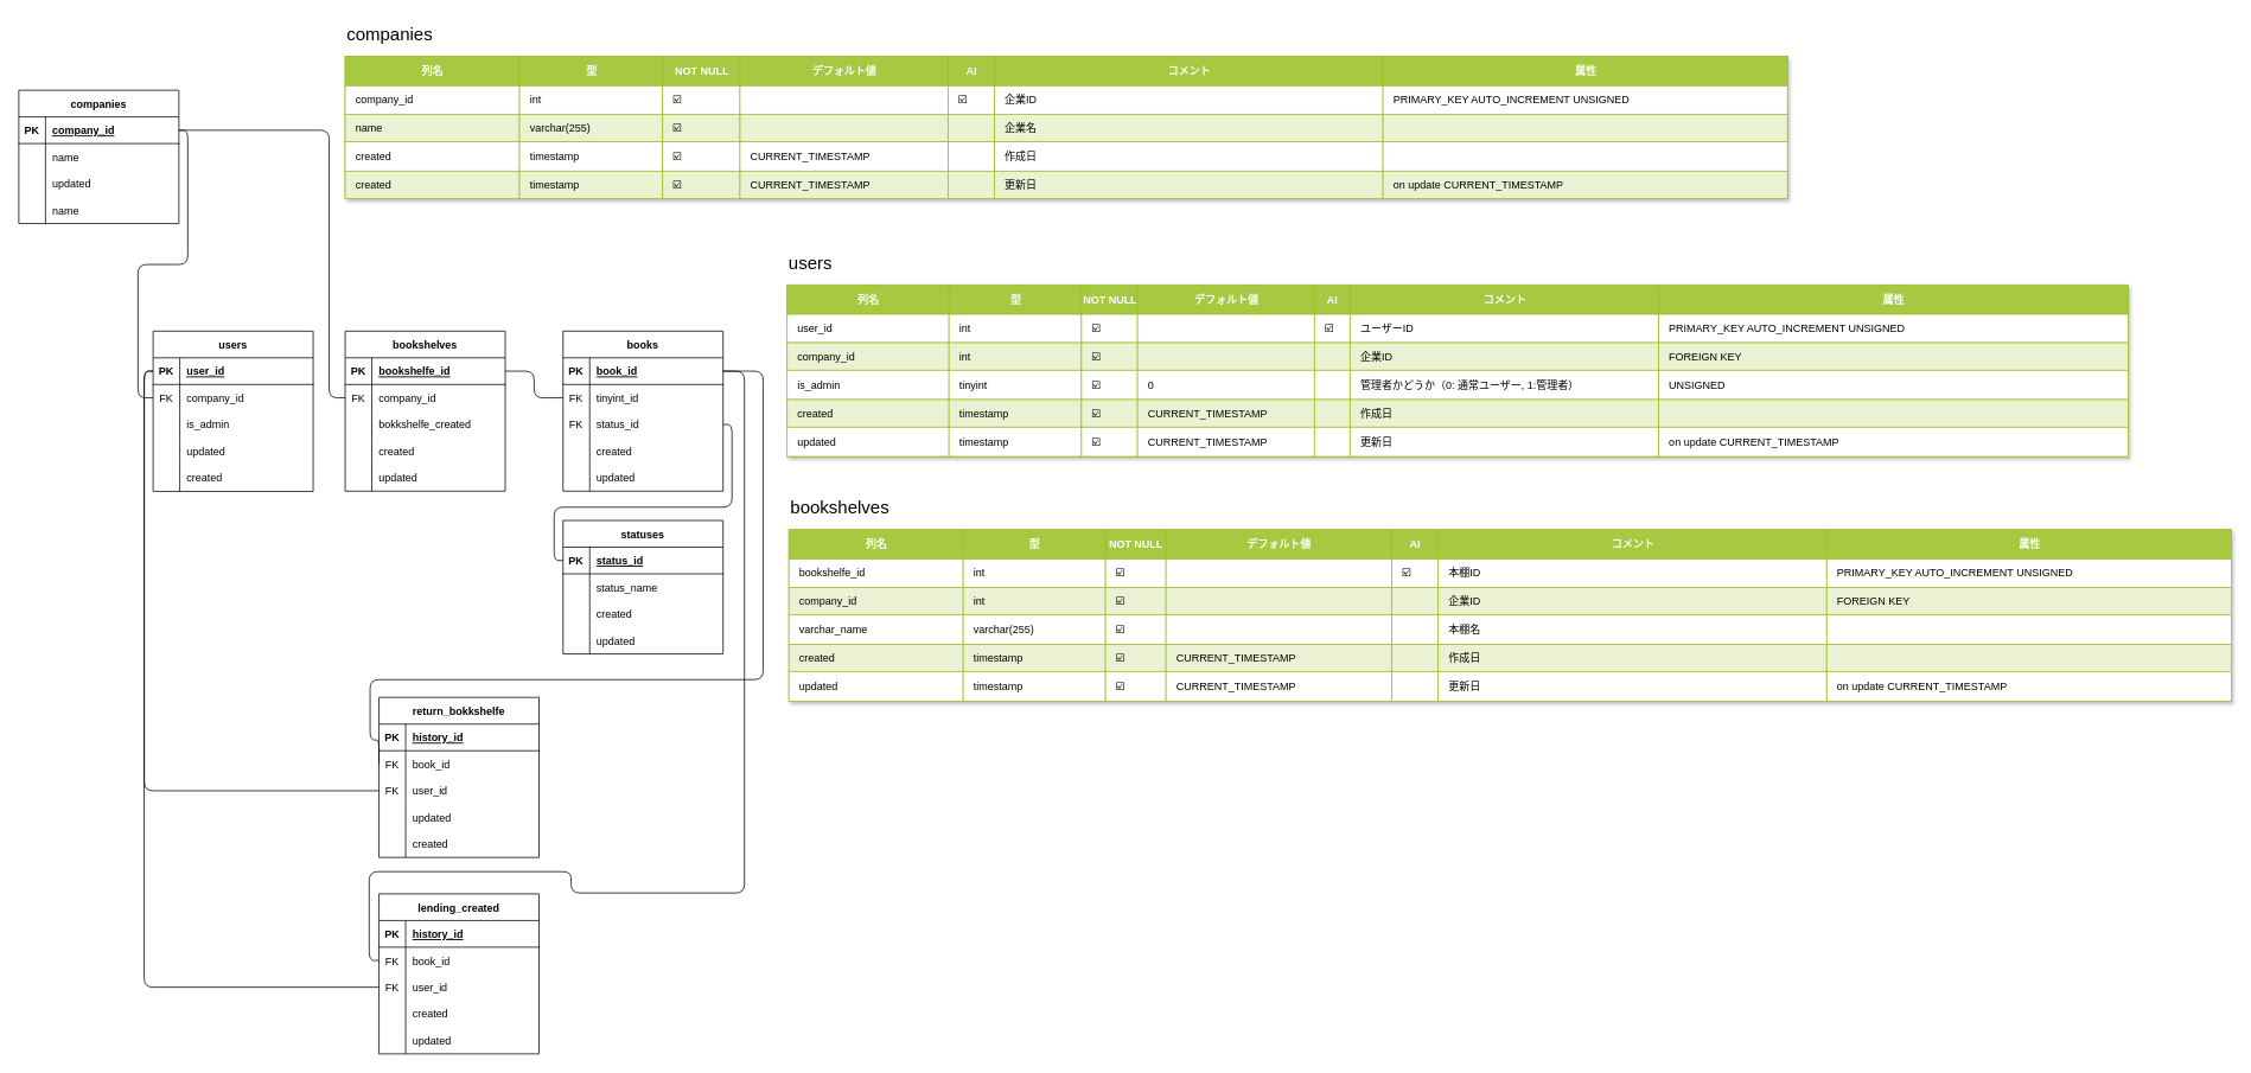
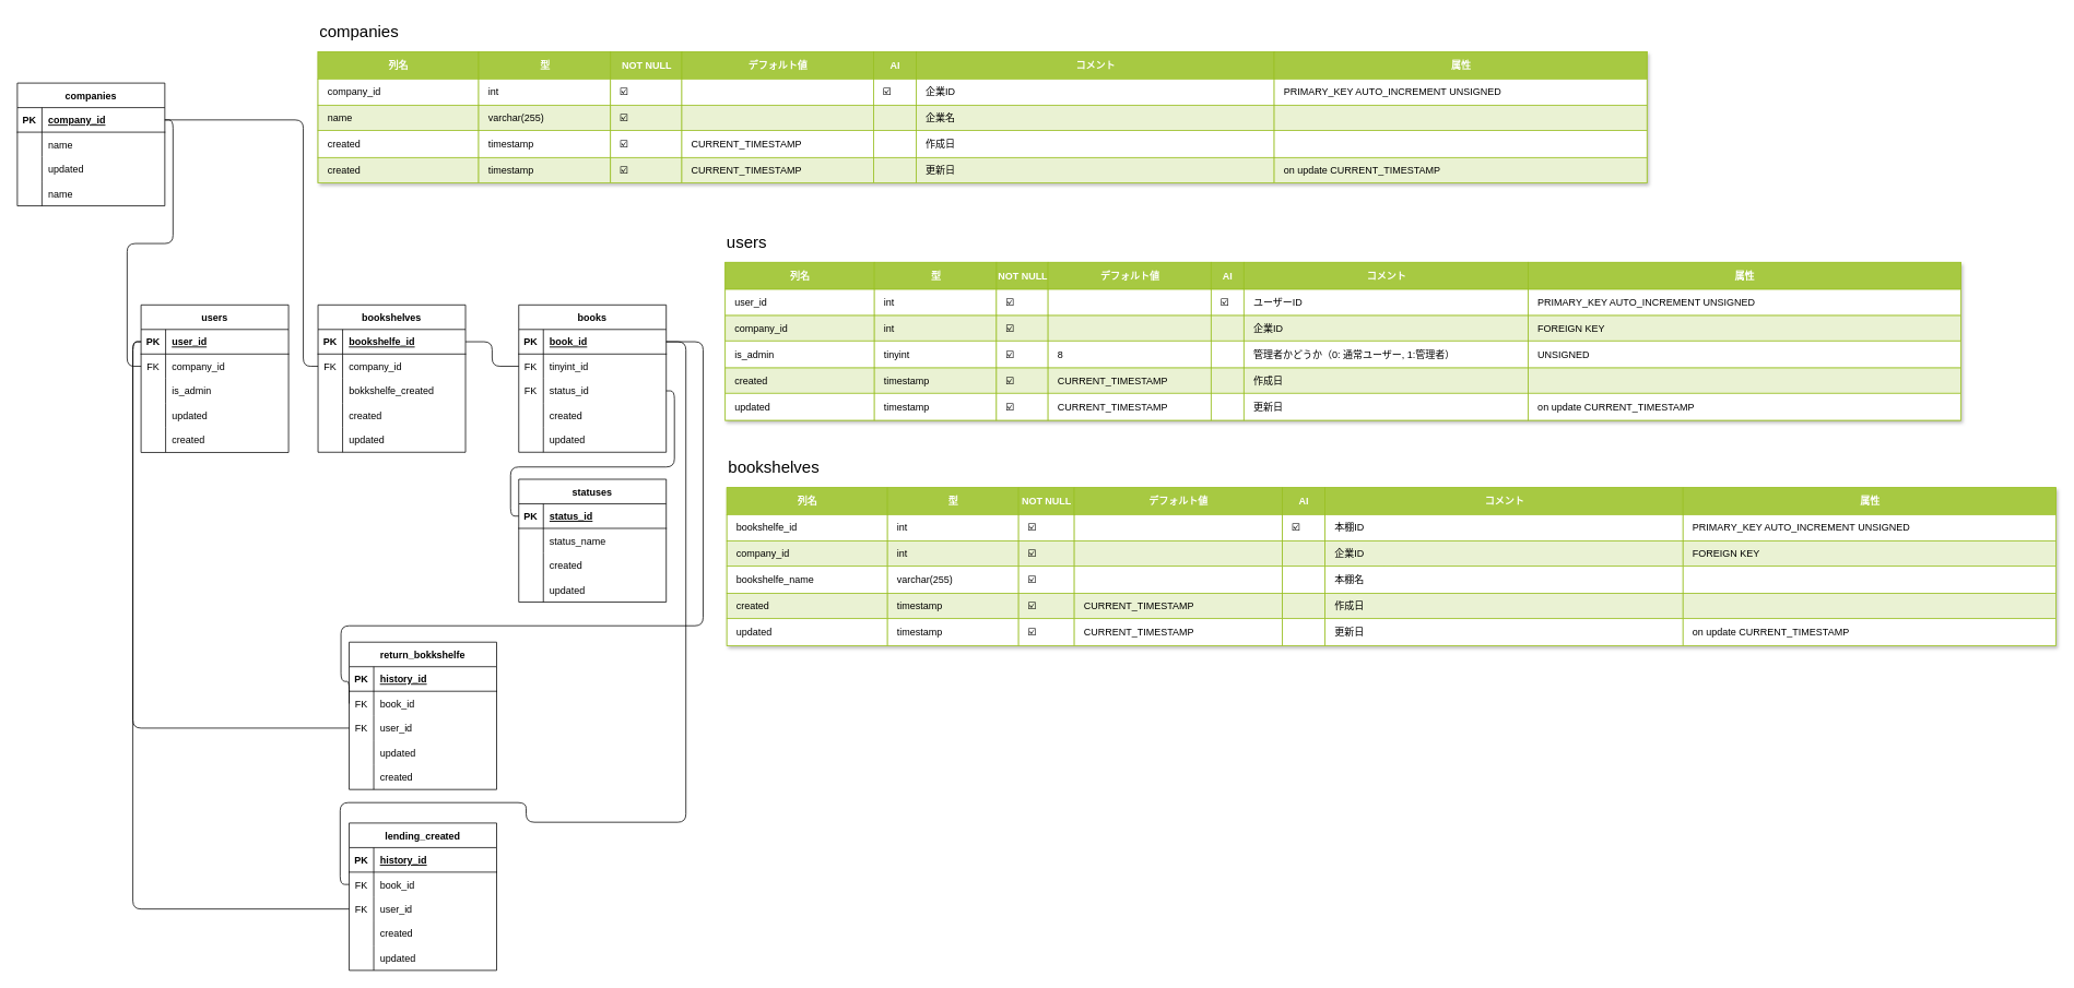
- <mxCell id="188" value="0" style="connectable=0;recursiveResize=0;strokeColor=inherit;fillColor=inherit;fontStyle=0;align=left;whiteSpace=wrap;html=1;spacingLeft=10;" vertex="1" parent="184"><mxGeometry x="394" width="199" height="33" as="geometry"><mxRectangle width="199" height="33" as="alternateBounds" /></mxGeometry></mxCell>
+ <mxCell id="188" value="8" style="connectable=0;recursiveResize=0;strokeColor=inherit;fillColor=inherit;fontStyle=0;align=left;whiteSpace=wrap;html=1;spacingLeft=10;" vertex="1" parent="184"><mxGeometry x="394" width="199" height="33" as="geometry"><mxRectangle width="199" height="33" as="alternateBounds" /></mxGeometry></mxCell>
- <mxCell id="236" value="varchar_name" style="connectable=0;recursiveResize=0;strokeColor=inherit;fillColor=inherit;fontStyle=0;align=left;whiteSpace=wrap;html=1;spacingLeft=10;" vertex="1" parent="235"><mxGeometry width="196" height="33" as="geometry"><mxRectangle width="196" height="33" as="alternateBounds" /></mxGeometry></mxCell>
+ <mxCell id="236" value="bookshelfe_name" style="connectable=0;recursiveResize=0;strokeColor=inherit;fillColor=inherit;fontStyle=0;align=left;whiteSpace=wrap;html=1;spacingLeft=10;" vertex="1" parent="235"><mxGeometry width="196" height="33" as="geometry"><mxRectangle width="196" height="33" as="alternateBounds" /></mxGeometry></mxCell>
